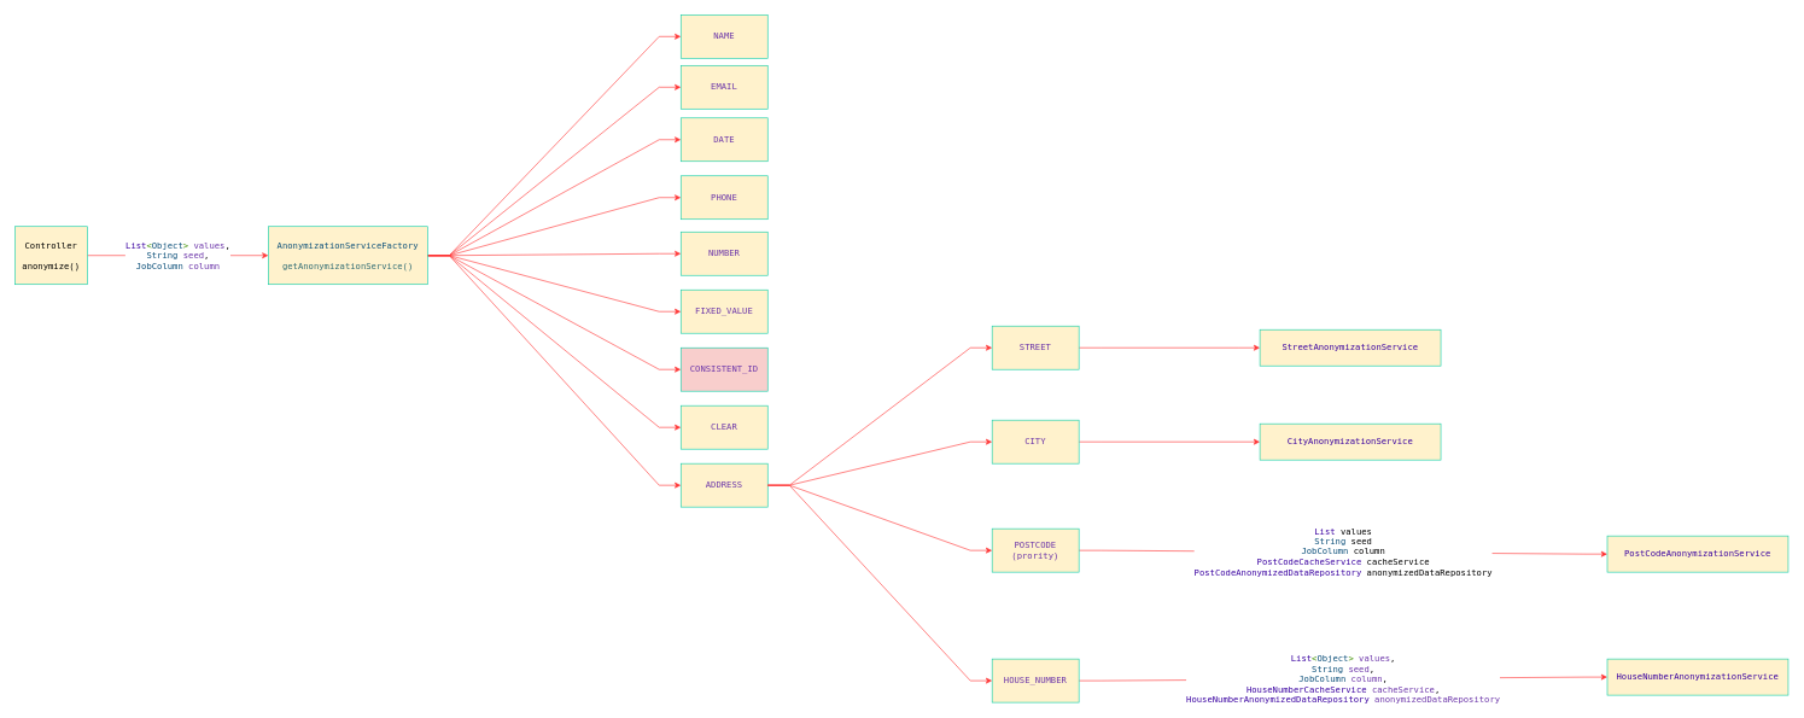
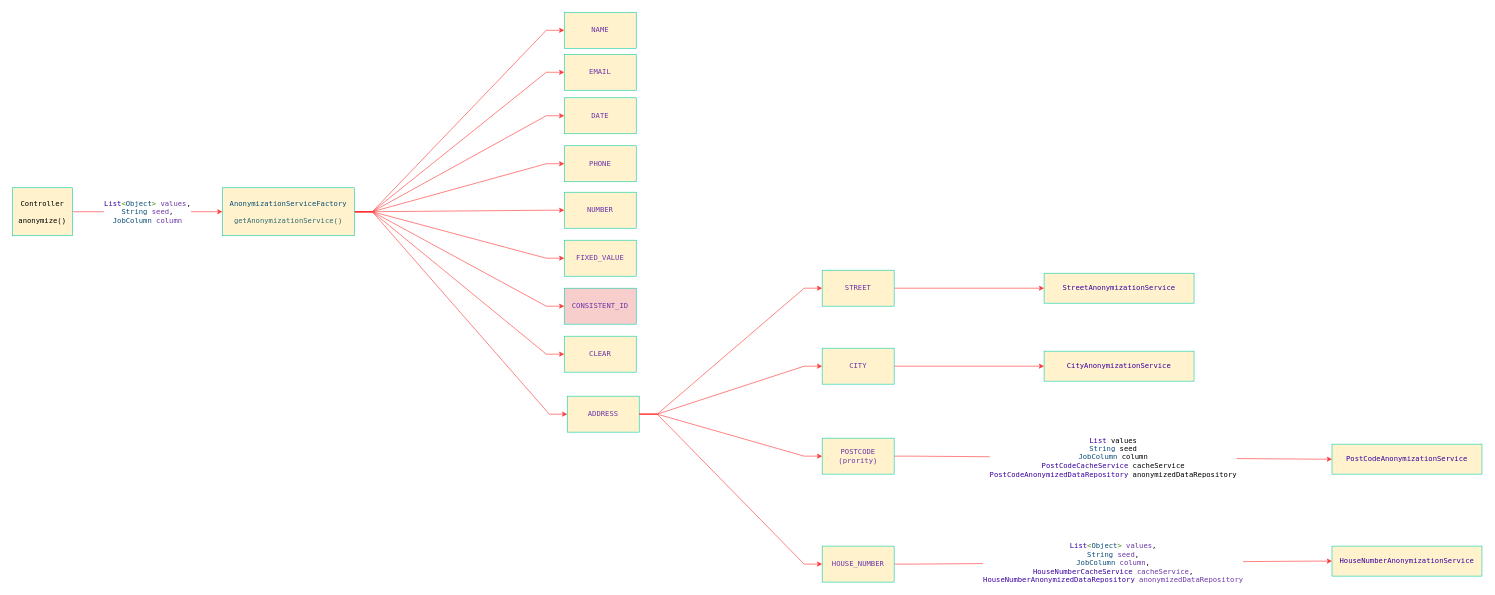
- <mxCell id="22" value="&lt;div style=&quot;&quot;&gt;&lt;pre style=&quot;font-family: Monaco, monospace; font-size: 9pt;&quot;&gt;&lt;span style=&quot;color: rgb(108, 54, 169);&quot;&gt;ADDRESS&lt;/span&gt;&lt;/pre&gt;&lt;/div&gt;" style="whiteSpace=wrap;html=1;fontSize=24;fontFamily=Lucida Console;fillColor=#fff2cc;strokeColor=light-dark(#0dcea8, #6d5100);rounded=0;labelBorderColor=none;" parent="1" vertex="1"><mxGeometry x="940" y="640" width="120" height="60" as="geometry" /></mxCell>
+ <mxCell id="22" value="&lt;div style=&quot;&quot;&gt;&lt;pre style=&quot;font-family: Monaco, monospace; font-size: 9pt;&quot;&gt;&lt;span style=&quot;color: rgb(108, 54, 169);&quot;&gt;ADDRESS&lt;/span&gt;&lt;/pre&gt;&lt;/div&gt;" style="whiteSpace=wrap;html=1;fontSize=24;fontFamily=Lucida Console;fillColor=#fff2cc;strokeColor=light-dark(#0dcea8, #6d5100);rounded=0;labelBorderColor=none;" parent="1" vertex="1"><mxGeometry x="945" y="660" width="120" height="60" as="geometry" /></mxCell>
